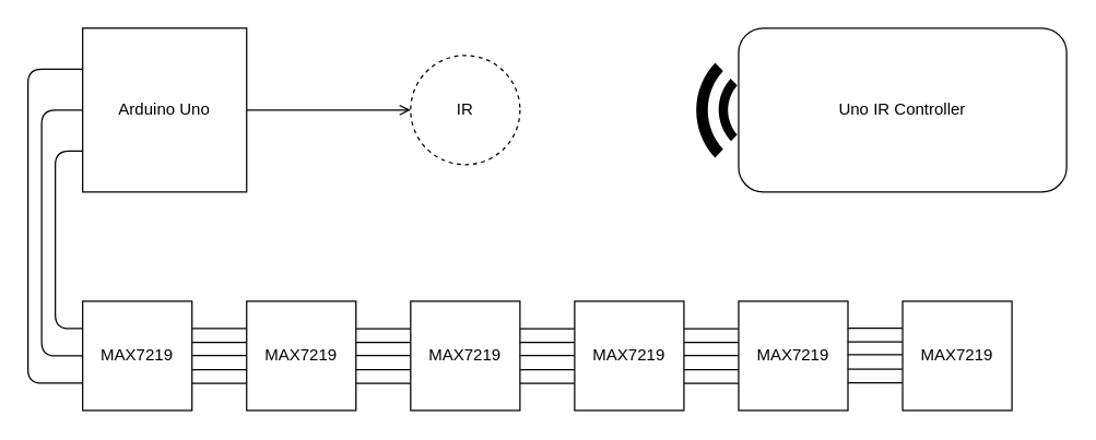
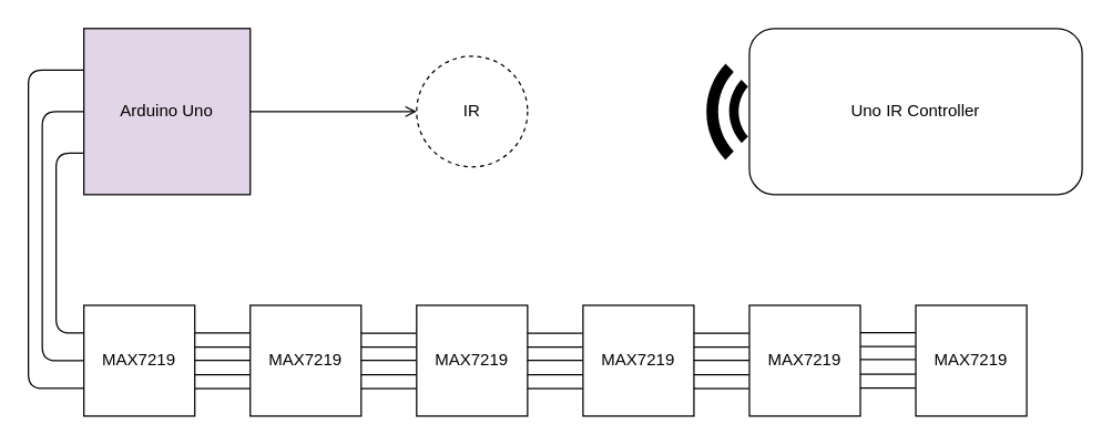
- <mxCell id="2" value="Arduino Uno" style="whiteSpace=wrap;html=1;aspect=fixed;" vertex="1" parent="1"><mxGeometry x="60" y="20" width="120" height="120" as="geometry" /></mxCell>
+ <mxCell id="2" value="Arduino Uno" style="whiteSpace=wrap;html=1;aspect=fixed;fillColor=#e1d5e7;" vertex="1" parent="1"><mxGeometry x="60" y="20" width="120" height="120" as="geometry" /></mxCell>
